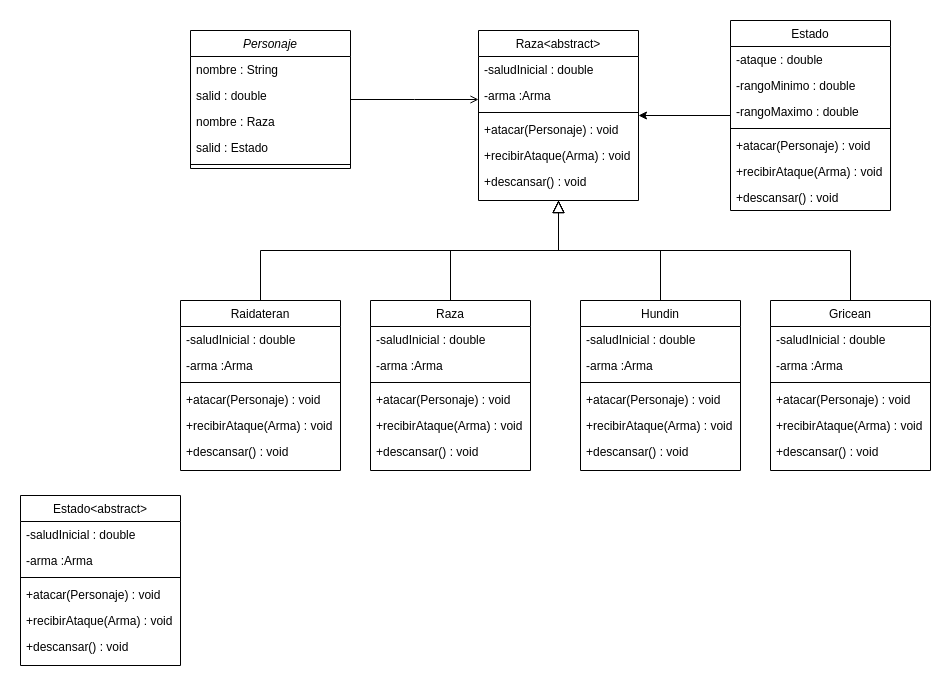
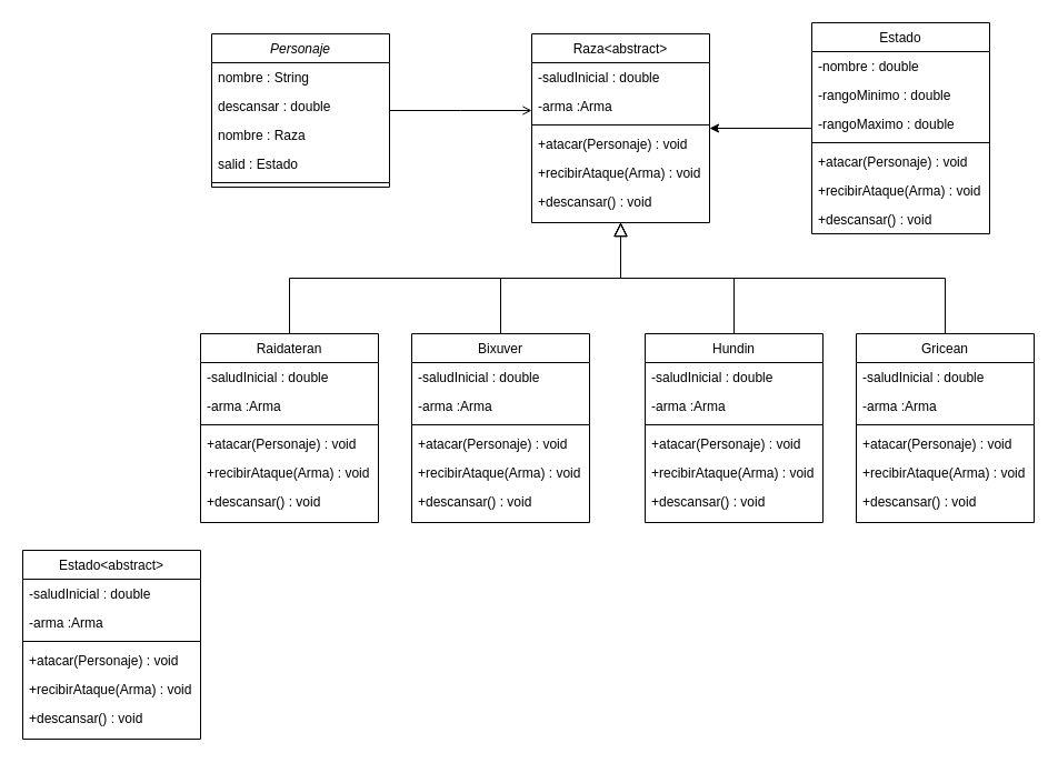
- <mxCell id="20" value="-ataque : double" style="text;align=left;verticalAlign=top;spacingLeft=4;spacingRight=4;overflow=hidden;rotatable=0;points=[[0,0.5],[1,0.5]];portConstraint=eastwest;" parent="19" vertex="1"><mxGeometry y="26" width="160" height="26" as="geometry" /></mxCell>
+ <mxCell id="20" value="-nombre : double" style="text;align=left;verticalAlign=top;spacingLeft=4;spacingRight=4;overflow=hidden;rotatable=0;points=[[0,0.5],[1,0.5]];portConstraint=eastwest;" parent="19" vertex="1"><mxGeometry y="26" width="160" height="26" as="geometry" /></mxCell>
- <mxCell id="4" value="salid : double" style="text;align=left;verticalAlign=top;spacingLeft=4;spacingRight=4;overflow=hidden;rotatable=0;points=[[0,0.5],[1,0.5]];portConstraint=eastwest;rounded=0;shadow=0;html=0;" parent="2" vertex="1"><mxGeometry y="52" width="160" height="26" as="geometry" /></mxCell>
+ <mxCell id="4" value="descansar : double" style="text;align=left;verticalAlign=top;spacingLeft=4;spacingRight=4;overflow=hidden;rotatable=0;points=[[0,0.5],[1,0.5]];portConstraint=eastwest;rounded=0;shadow=0;html=0;" parent="2" vertex="1"><mxGeometry y="52" width="160" height="26" as="geometry" /></mxCell>
- <mxCell id="41" value="Raza" style="swimlane;fontStyle=0;align=center;verticalAlign=top;childLayout=stackLayout;horizontal=1;startSize=26;horizontalStack=0;resizeParent=1;resizeLast=0;collapsible=1;marginBottom=0;rounded=0;shadow=0;strokeWidth=1;" parent="1" vertex="1"><mxGeometry x="370" y="300" width="160" height="170" as="geometry"><mxRectangle x="550" y="140" width="160" height="26" as="alternateBounds" /></mxGeometry></mxCell>
+ <mxCell id="41" value="Bixuver" style="swimlane;fontStyle=0;align=center;verticalAlign=top;childLayout=stackLayout;horizontal=1;startSize=26;horizontalStack=0;resizeParent=1;resizeLast=0;collapsible=1;marginBottom=0;rounded=0;shadow=0;strokeWidth=1;" parent="1" vertex="1"><mxGeometry x="370" y="300" width="160" height="170" as="geometry"><mxRectangle x="550" y="140" width="160" height="26" as="alternateBounds" /></mxGeometry></mxCell>
